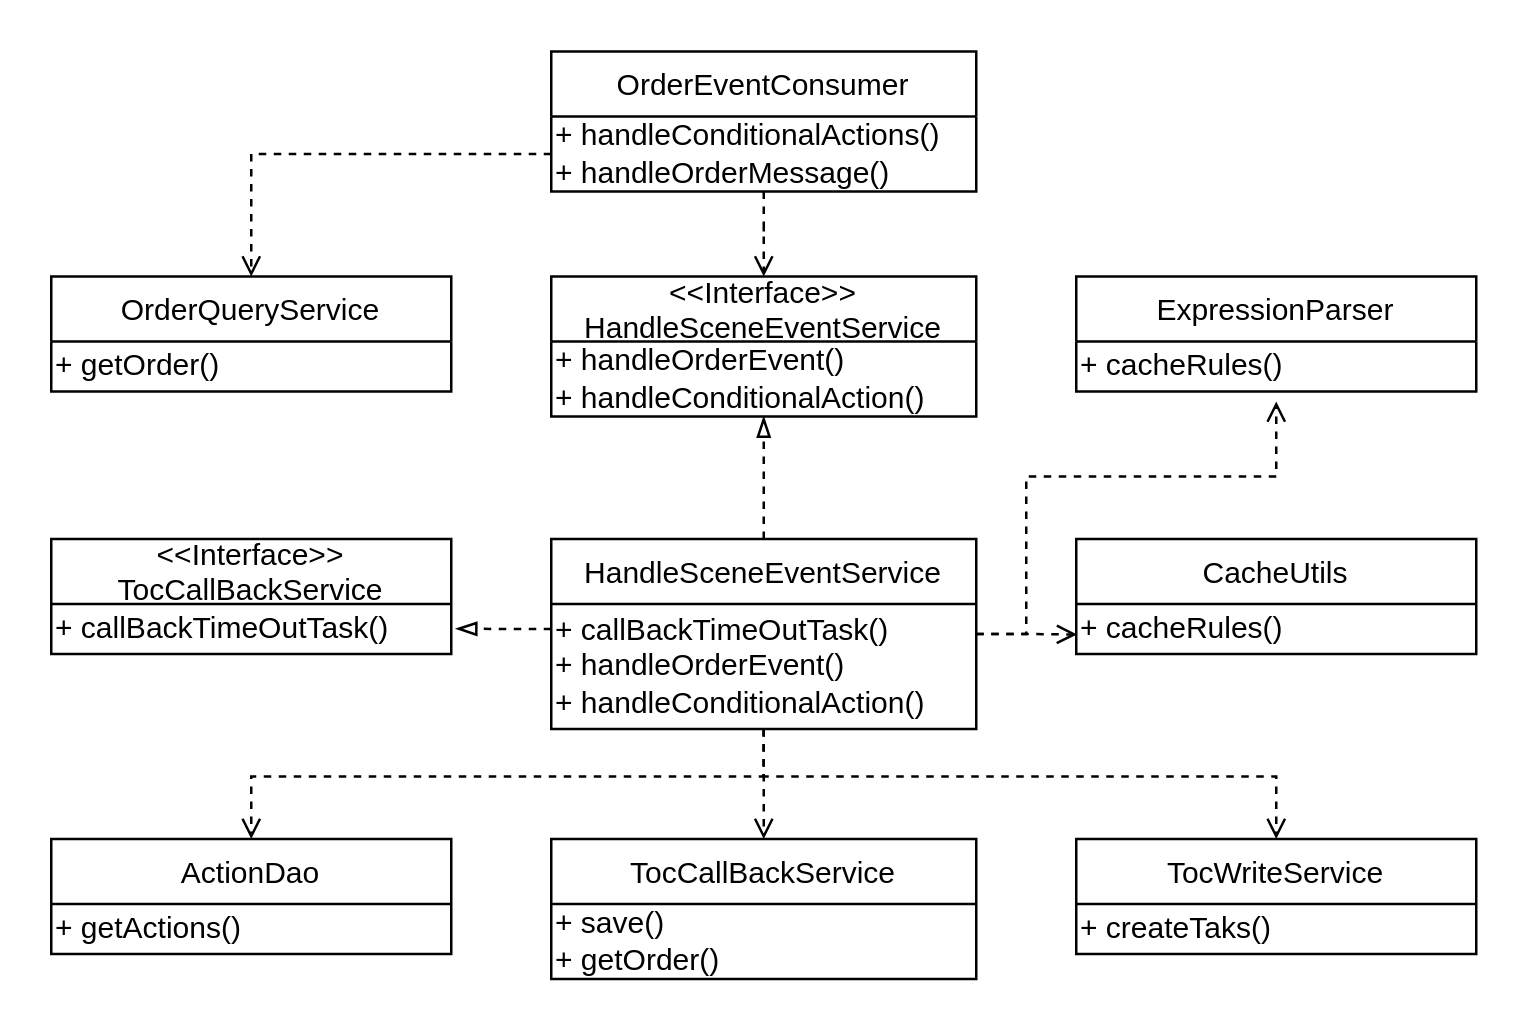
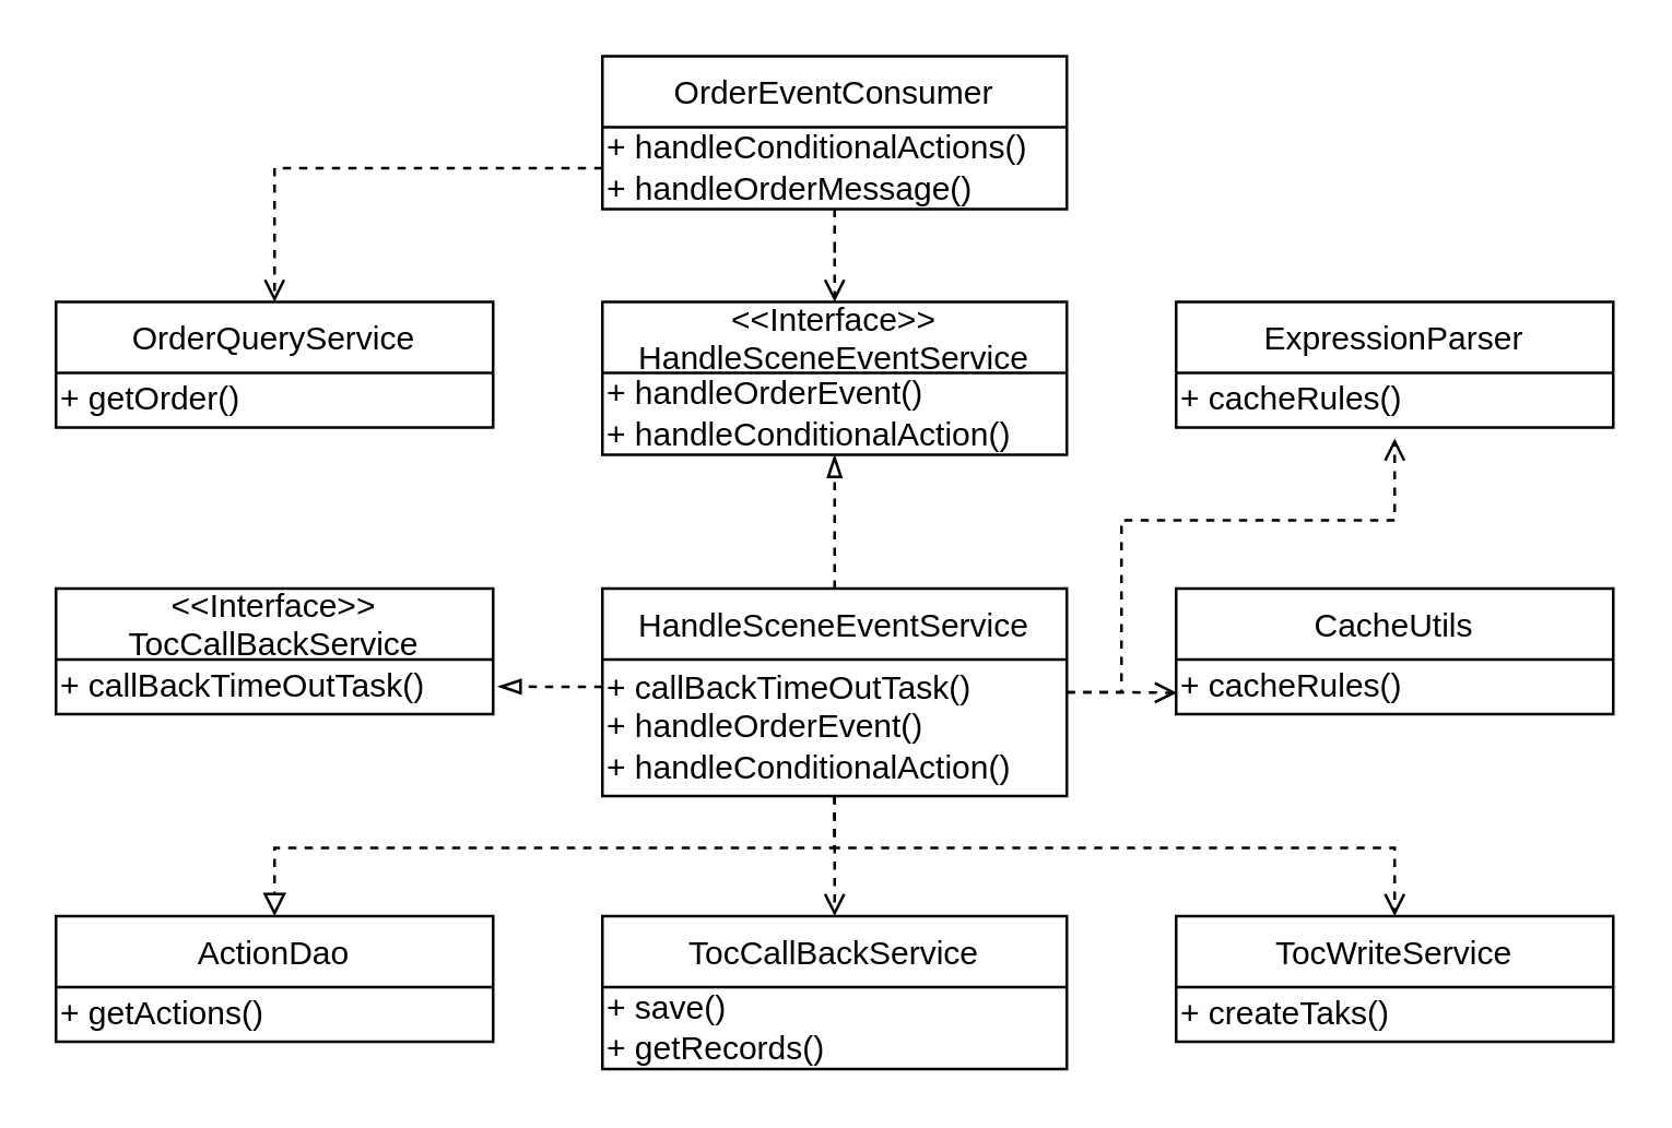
- <mxCell id="10" style="edgeStyle=orthogonalEdgeStyle;rounded=0;orthogonalLoop=1;jettySize=auto;html=1;dashed=1;endArrow=open;endFill=0;" edge="1" parent="1" source="13" target="17"><mxGeometry relative="1" as="geometry"><Array as="points"><mxPoint x="305" y="310" /><mxPoint x="100" y="310" /></Array></mxGeometry></mxCell>
+ <mxCell id="10" style="edgeStyle=orthogonalEdgeStyle;rounded=0;orthogonalLoop=1;jettySize=auto;html=1;dashed=1;endArrow=block;endFill=0;" edge="1" parent="1" source="13" target="17"><mxGeometry relative="1" as="geometry"><Array as="points"><mxPoint x="305" y="310" /><mxPoint x="100" y="310" /></Array></mxGeometry></mxCell>
- <mxCell id="20" value="+ save()&lt;br&gt;+ getOrder()" style="text;html=1;align=left;verticalAlign=middle;resizable=0;points=[];autosize=1;" vertex="1" parent="19"><mxGeometry y="26" width="170" height="30" as="geometry" /></mxCell>
+ <mxCell id="20" value="+ save()&lt;br&gt;+ getRecords()" style="text;html=1;align=left;verticalAlign=middle;resizable=0;points=[];autosize=1;" vertex="1" parent="19"><mxGeometry y="26" width="170" height="30" as="geometry" /></mxCell>
